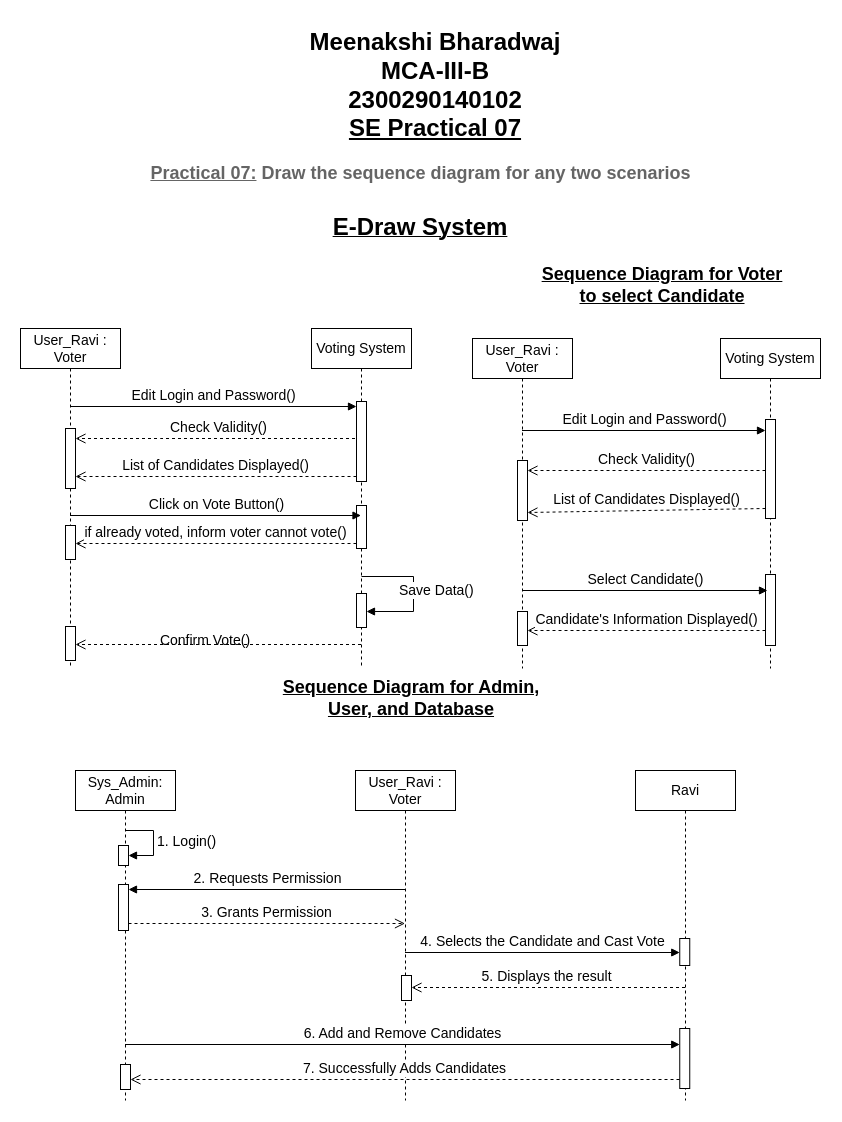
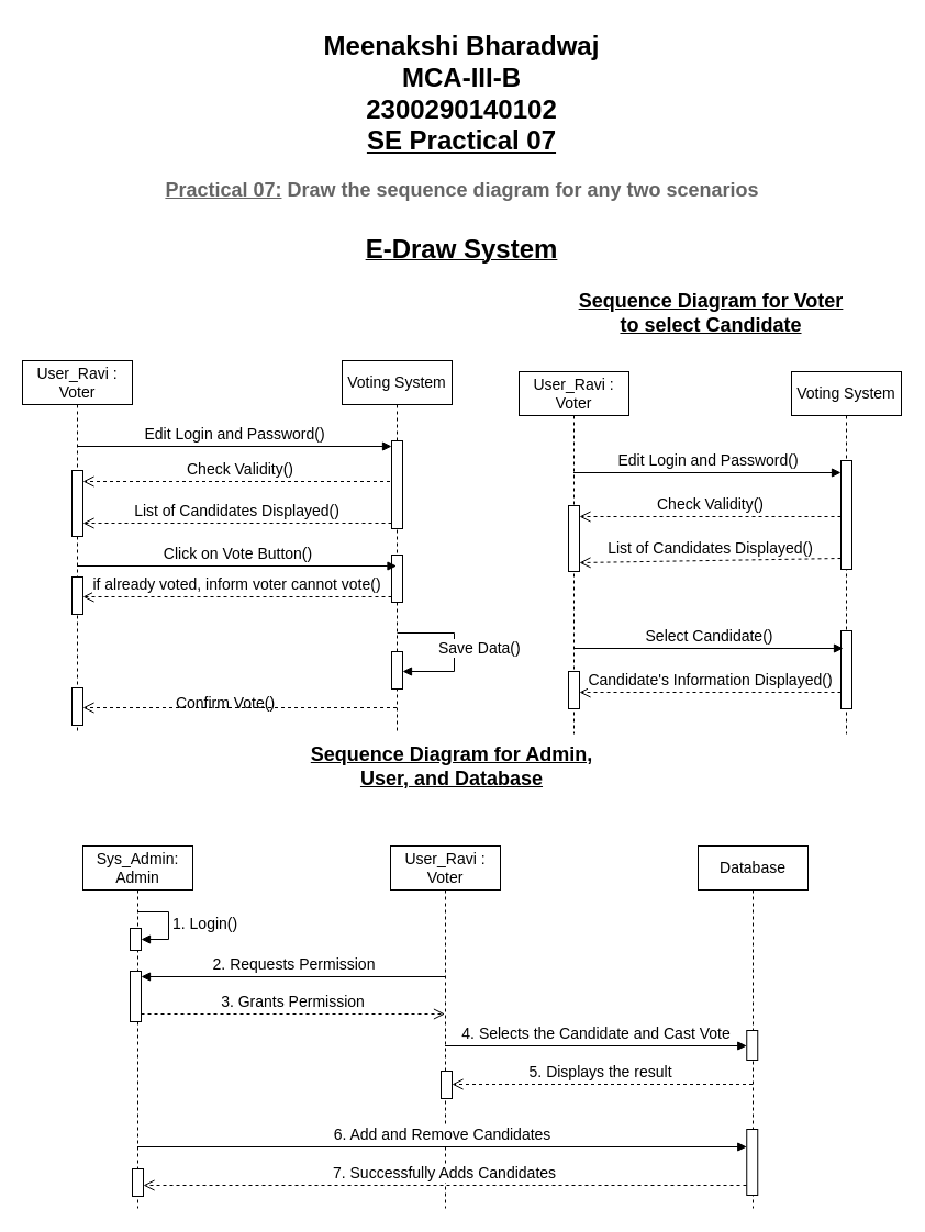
- <mxCell id="3" value="&lt;font style=&quot;font-size: 24px;&quot;&gt;&lt;b style=&quot;&quot;&gt;Meenakshi Bharadwaj&lt;/b&gt;&lt;/font&gt;&lt;div&gt;&lt;font style=&quot;font-size: 24px;&quot;&gt;&lt;b&gt;MCA-III-B&lt;/b&gt;&lt;/font&gt;&lt;/div&gt;&lt;div&gt;&lt;font style=&quot;font-size: 24px;&quot;&gt;&lt;b&gt;2300290140102&lt;/b&gt;&lt;/font&gt;&lt;/div&gt;&lt;div&gt;&lt;font style=&quot;font-size: 24px;&quot;&gt;&lt;b style=&quot;&quot;&gt;&lt;u style=&quot;&quot;&gt;SE Practical 07&lt;/u&gt;&lt;/b&gt;&lt;/font&gt;&lt;/div&gt;" style="text;html=1;align=center;verticalAlign=middle;whiteSpace=wrap;rounded=0;" parent="1" vertex="1"><mxGeometry x="35" y="20" width="800" height="130" as="geometry" /></mxCell>
+ <mxCell id="3" value="&lt;font style=&quot;font-size: 24px;&quot;&gt;&lt;b style=&quot;&quot;&gt;Meenakshi Bharadwaj&lt;/b&gt;&lt;/font&gt;&lt;div&gt;&lt;font style=&quot;font-size: 24px;&quot;&gt;&lt;b&gt;MCA-III-B&lt;/b&gt;&lt;/font&gt;&lt;/div&gt;&lt;div&gt;&lt;font style=&quot;font-size: 24px;&quot;&gt;&lt;b&gt;2300290140102&lt;/b&gt;&lt;/font&gt;&lt;/div&gt;&lt;div&gt;&lt;font style=&quot;font-size: 24px;&quot;&gt;&lt;b style=&quot;&quot;&gt;&lt;u style=&quot;&quot;&gt;SE Practical 07&lt;/u&gt;&lt;/b&gt;&lt;/font&gt;&lt;/div&gt;" style="text;html=1;align=center;verticalAlign=middle;whiteSpace=wrap;rounded=0;" parent="1" vertex="1"><mxGeometry x="20" y="20" width="800" height="130" as="geometry" /></mxCell>
- <mxCell id="5" value="&lt;font style=&quot;font-size: 18px;&quot;&gt;&lt;b&gt;&lt;u&gt;Sequence Diagram for Voter to select Candidate&lt;/u&gt;&lt;/b&gt;&lt;/font&gt;" style="text;html=1;align=center;verticalAlign=middle;whiteSpace=wrap;rounded=0;" parent="1" vertex="1"><mxGeometry x="530" y="270" width="264" height="30" as="geometry" /></mxCell>
+ <mxCell id="5" value="&lt;font style=&quot;font-size: 18px;&quot;&gt;&lt;b&gt;&lt;u&gt;Sequence Diagram for Voter to select Candidate&lt;/u&gt;&lt;/b&gt;&lt;/font&gt;" style="text;html=1;align=center;verticalAlign=middle;whiteSpace=wrap;rounded=0;" parent="1" vertex="1"><mxGeometry x="515" y="270" width="264" height="30" as="geometry" /></mxCell>
- <mxCell id="38" value="&lt;font style=&quot;font-size: 14px;&quot;&gt;Ravi&lt;/font&gt;" style="shape=umlLifeline;perimeter=lifelinePerimeter;whiteSpace=wrap;html=1;container=1;dropTarget=0;collapsible=0;recursiveResize=0;outlineConnect=0;portConstraint=eastwest;newEdgeStyle={&quot;curved&quot;:0,&quot;rounded&quot;:0};" vertex="1" parent="1"><mxGeometry x="635" y="770" width="100" height="330" as="geometry" /></mxCell>
+ <mxCell id="38" value="&lt;font style=&quot;font-size: 14px;&quot;&gt;Database&lt;/font&gt;" style="shape=umlLifeline;perimeter=lifelinePerimeter;whiteSpace=wrap;html=1;container=1;dropTarget=0;collapsible=0;recursiveResize=0;outlineConnect=0;portConstraint=eastwest;newEdgeStyle={&quot;curved&quot;:0,&quot;rounded&quot;:0};" vertex="1" parent="1"><mxGeometry x="635" y="770" width="100" height="330" as="geometry" /></mxCell>
